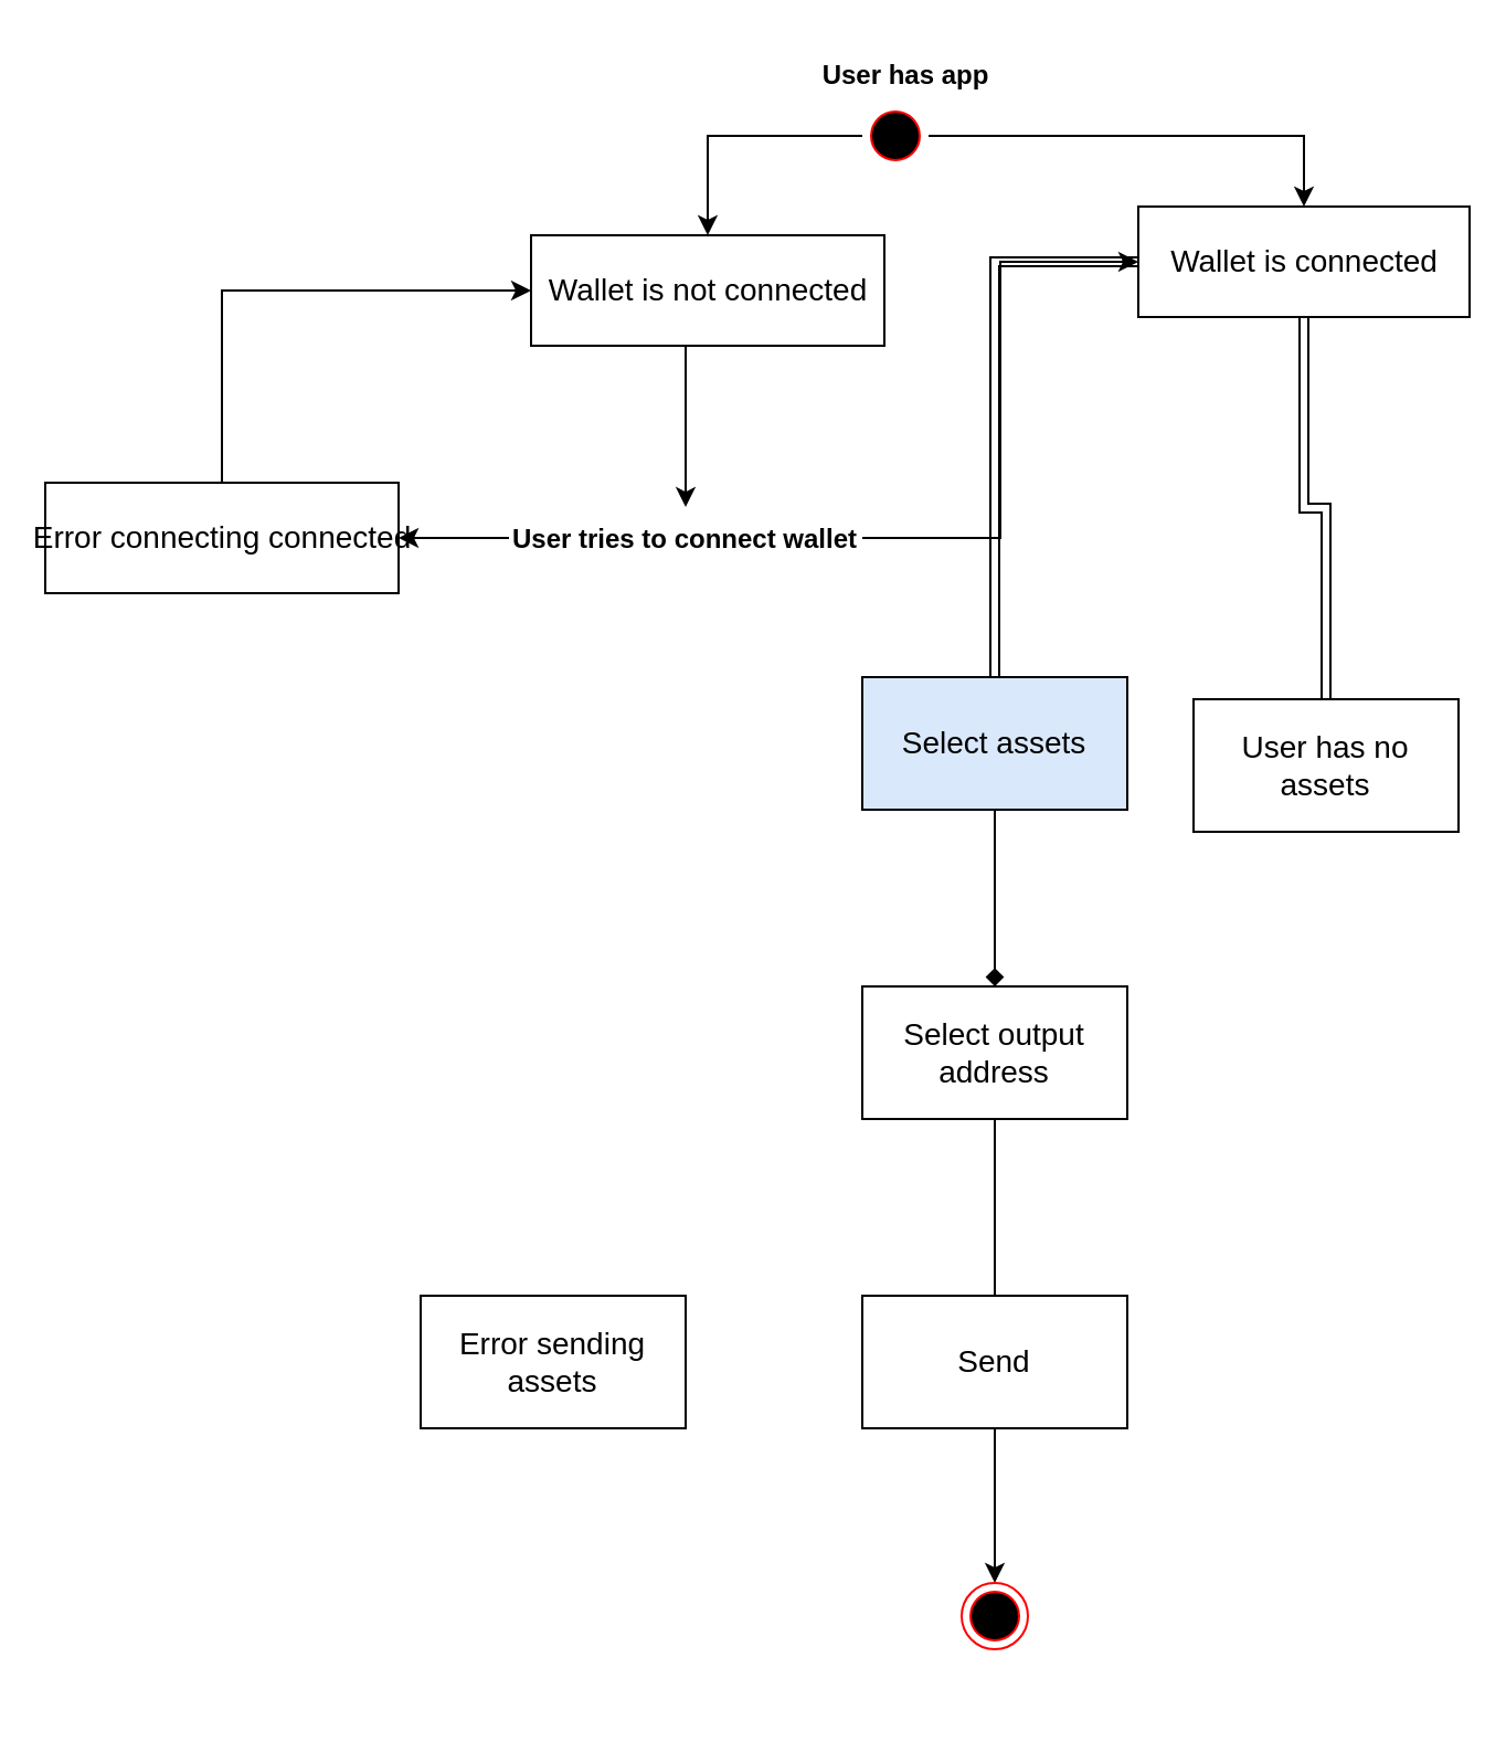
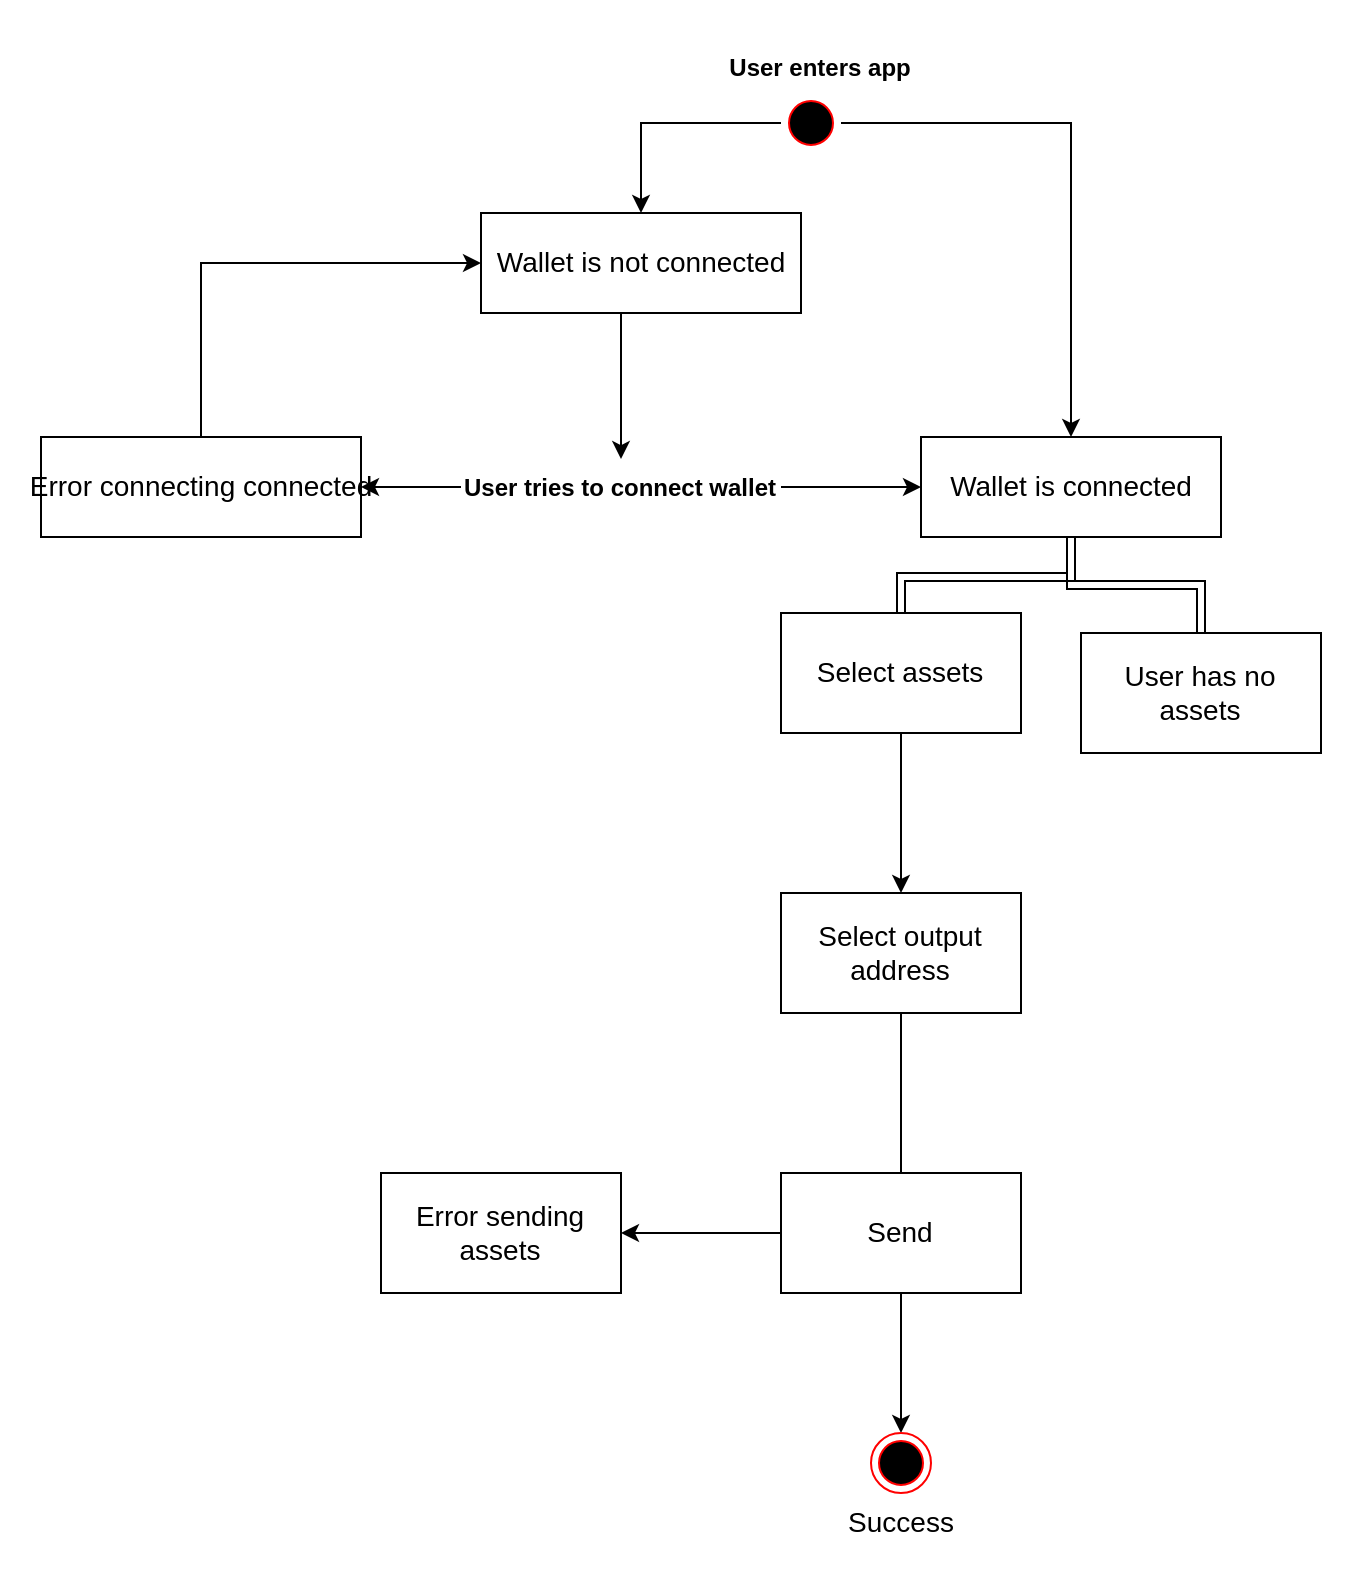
- <mxCell id="5" value="User has app" style="text;align=center;fontStyle=1;verticalAlign=middle;spacingLeft=3;spacingRight=3;strokeColor=none;rotatable=0;points=[[0,0.5],[1,0.5]];portConstraint=eastwest;" parent="1" vertex="1"><mxGeometry x="370" y="20" width="80" height="26" as="geometry" /></mxCell>
+ <mxCell id="5" value="User enters app" style="text;align=center;fontStyle=1;verticalAlign=middle;spacingLeft=3;spacingRight=3;strokeColor=none;rotatable=0;points=[[0,0.5],[1,0.5]];portConstraint=eastwest;" parent="1" vertex="1"><mxGeometry x="370" y="20" width="80" height="26" as="geometry" /></mxCell>
- <mxCell id="10" value="Wallet is connected" style="html=1;fontSize=14;" parent="1" vertex="1"><mxGeometry x="515" y="93" width="150" height="50" as="geometry" /></mxCell>
+ <mxCell id="10" value="Wallet is connected" style="html=1;fontSize=14;" parent="1" vertex="1"><mxGeometry x="460" y="218" width="150" height="50" as="geometry" /></mxCell>
- <mxCell id="18" value="Select assets" style="whiteSpace=wrap;html=1;fontSize=14;fillColor=#dae8fc;" parent="1" vertex="1"><mxGeometry x="390" y="306" width="120" height="60" as="geometry" /></mxCell>
+ <mxCell id="18" value="Select assets" style="whiteSpace=wrap;html=1;fontSize=14;" parent="1" vertex="1"><mxGeometry x="390" y="306" width="120" height="60" as="geometry" /></mxCell>
- <mxCell id="17" value="" style="edgeStyle=orthogonalEdgeStyle;rounded=0;sketch=0;orthogonalLoop=1;jettySize=auto;html=1;fontSize=14;endArrow=diamond;" parent="1" source="18" target="21" edge="1"><mxGeometry relative="1" as="geometry" /></mxCell>
+ <mxCell id="17" value="" style="edgeStyle=orthogonalEdgeStyle;rounded=0;sketch=0;orthogonalLoop=1;jettySize=auto;html=1;fontSize=14;" parent="1" source="18" target="21" edge="1"><mxGeometry relative="1" as="geometry" /></mxCell>
+ <mxCell id="23" value="" style="edgeStyle=orthogonalEdgeStyle;rounded=0;sketch=0;orthogonalLoop=1;jettySize=auto;html=1;fontSize=14;" parent="1" source="24" target="26" edge="1"><mxGeometry relative="1" as="geometry" /></mxCell>
+ <mxCell id="27" value="Success" style="text;html=1;align=center;verticalAlign=middle;resizable=0;points=[];autosize=1;strokeColor=none;fillColor=none;fontSize=14;" parent="1" vertex="1"><mxGeometry x="410" y="746" width="80" height="30" as="geometry" /></mxCell>
